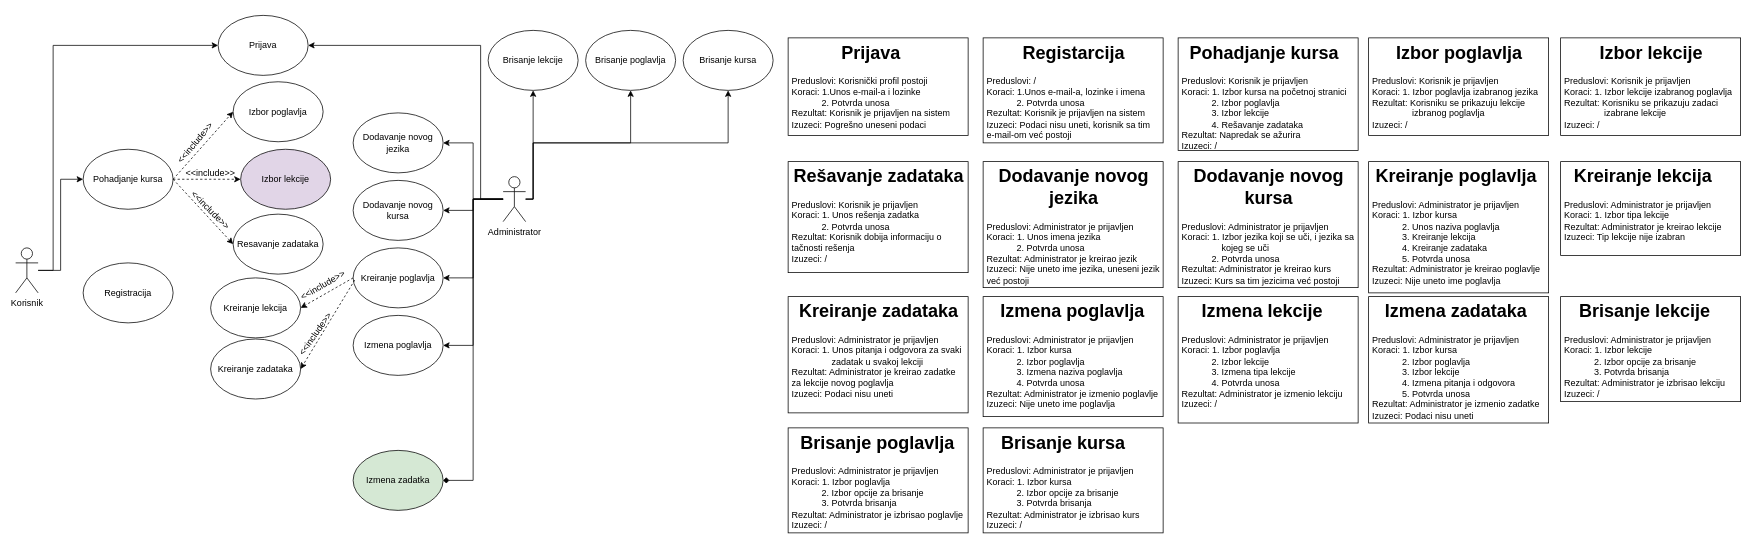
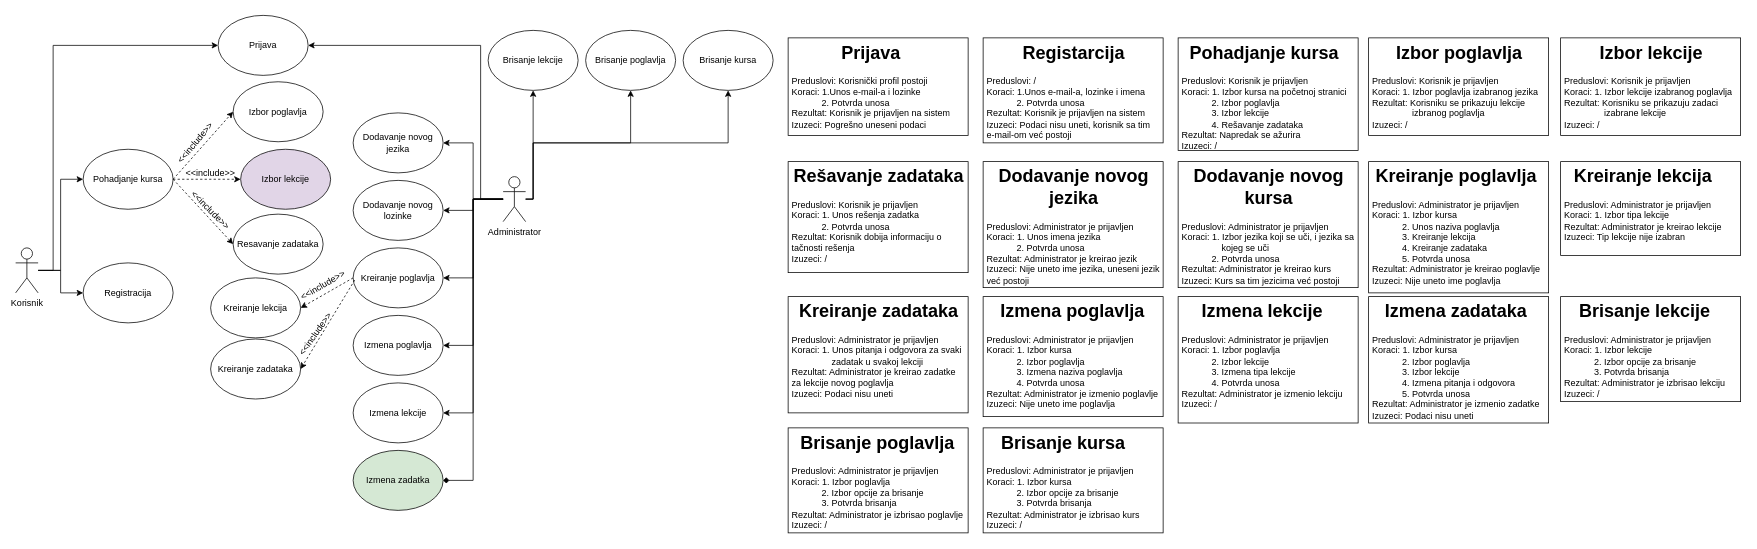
- <mxCell id="27" value="Dodavanje novog kursa" style="ellipse;whiteSpace=wrap;html=1;" parent="1" vertex="1"><mxGeometry x="470" y="240" width="120" height="80" as="geometry" /></mxCell>
+ <mxCell id="27" value="Dodavanje novog lozinke" style="ellipse;whiteSpace=wrap;html=1;" parent="1" vertex="1"><mxGeometry x="470" y="240" width="120" height="80" as="geometry" /></mxCell>
+ <mxCell id="2" style="edgeStyle=orthogonalEdgeStyle;rounded=0;orthogonalLoop=1;jettySize=auto;html=1;entryX=0;entryY=0.5;entryDx=0;entryDy=0;" parent="1" source="5" target="13" edge="1"><mxGeometry relative="1" as="geometry" /></mxCell>
+ <mxCell id="45" value="Izmena lekcije" style="ellipse;whiteSpace=wrap;html=1;" parent="1" vertex="1"><mxGeometry x="470" y="510" width="120" height="80" as="geometry" /></mxCell>
+ <mxCell id="20" style="edgeStyle=orthogonalEdgeStyle;rounded=0;orthogonalLoop=1;jettySize=auto;html=1;entryX=1;entryY=0.5;entryDx=0;entryDy=0;" parent="1" source="25" target="45" edge="1"><mxGeometry relative="1" as="geometry"><Array as="points"><mxPoint x="630" y="265" /><mxPoint x="630" y="550" /></Array></mxGeometry></mxCell>
